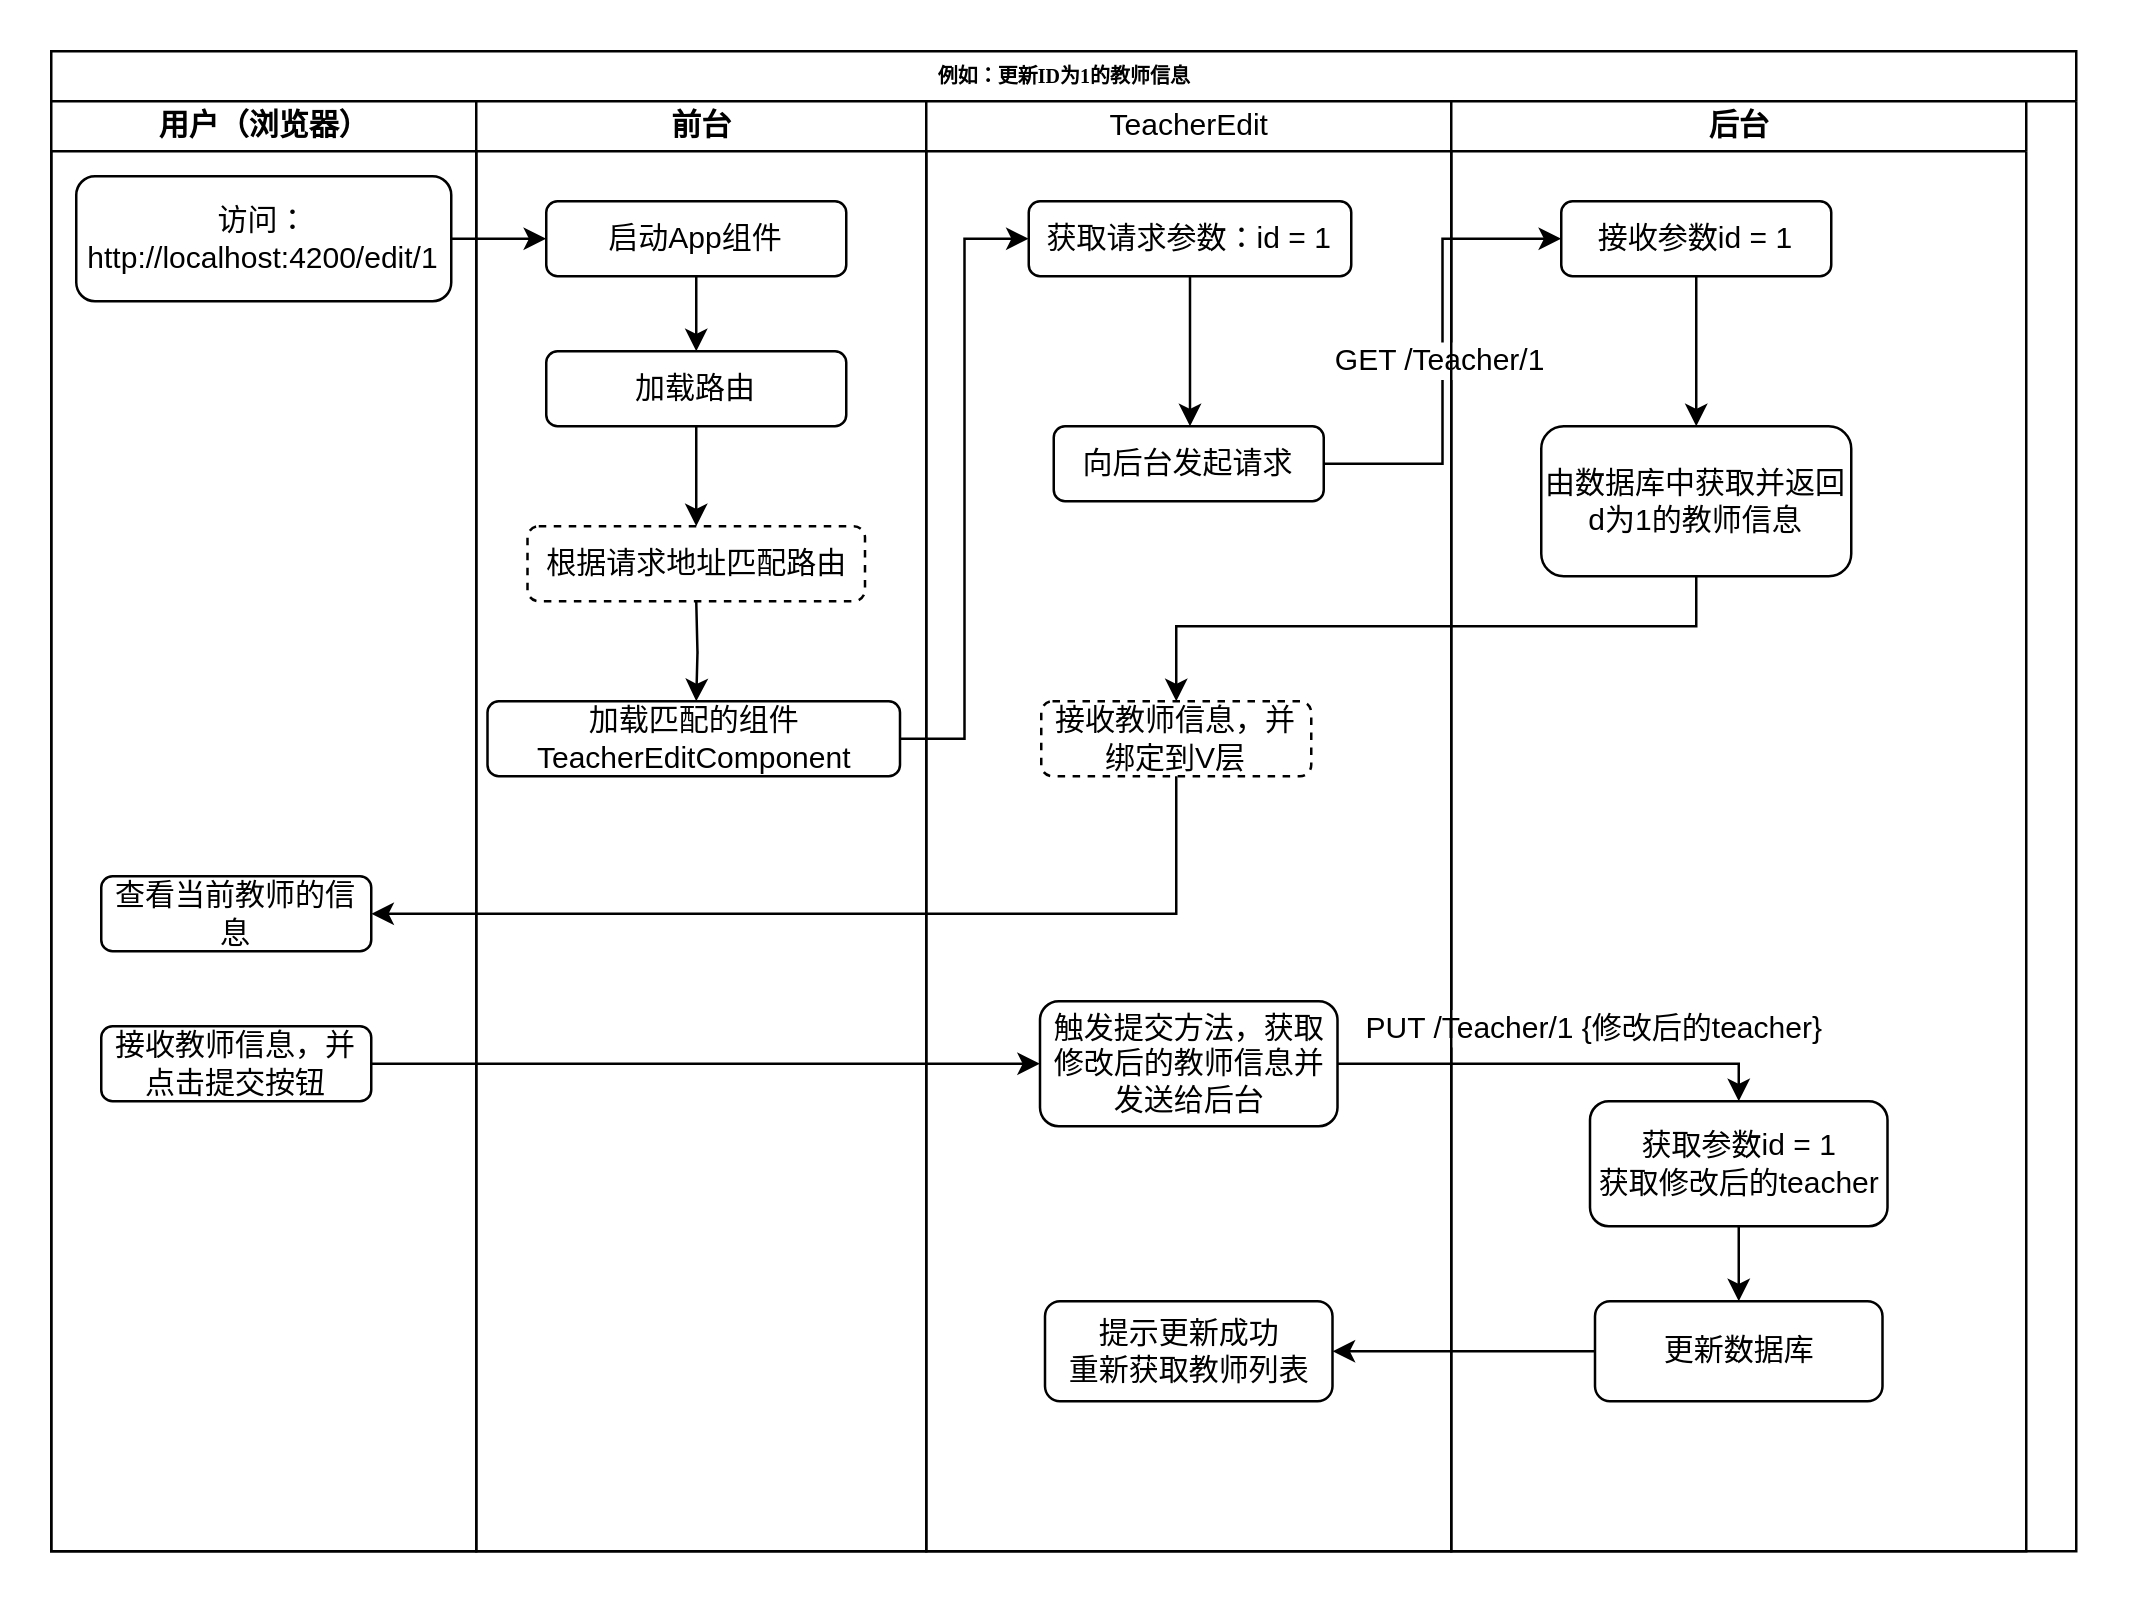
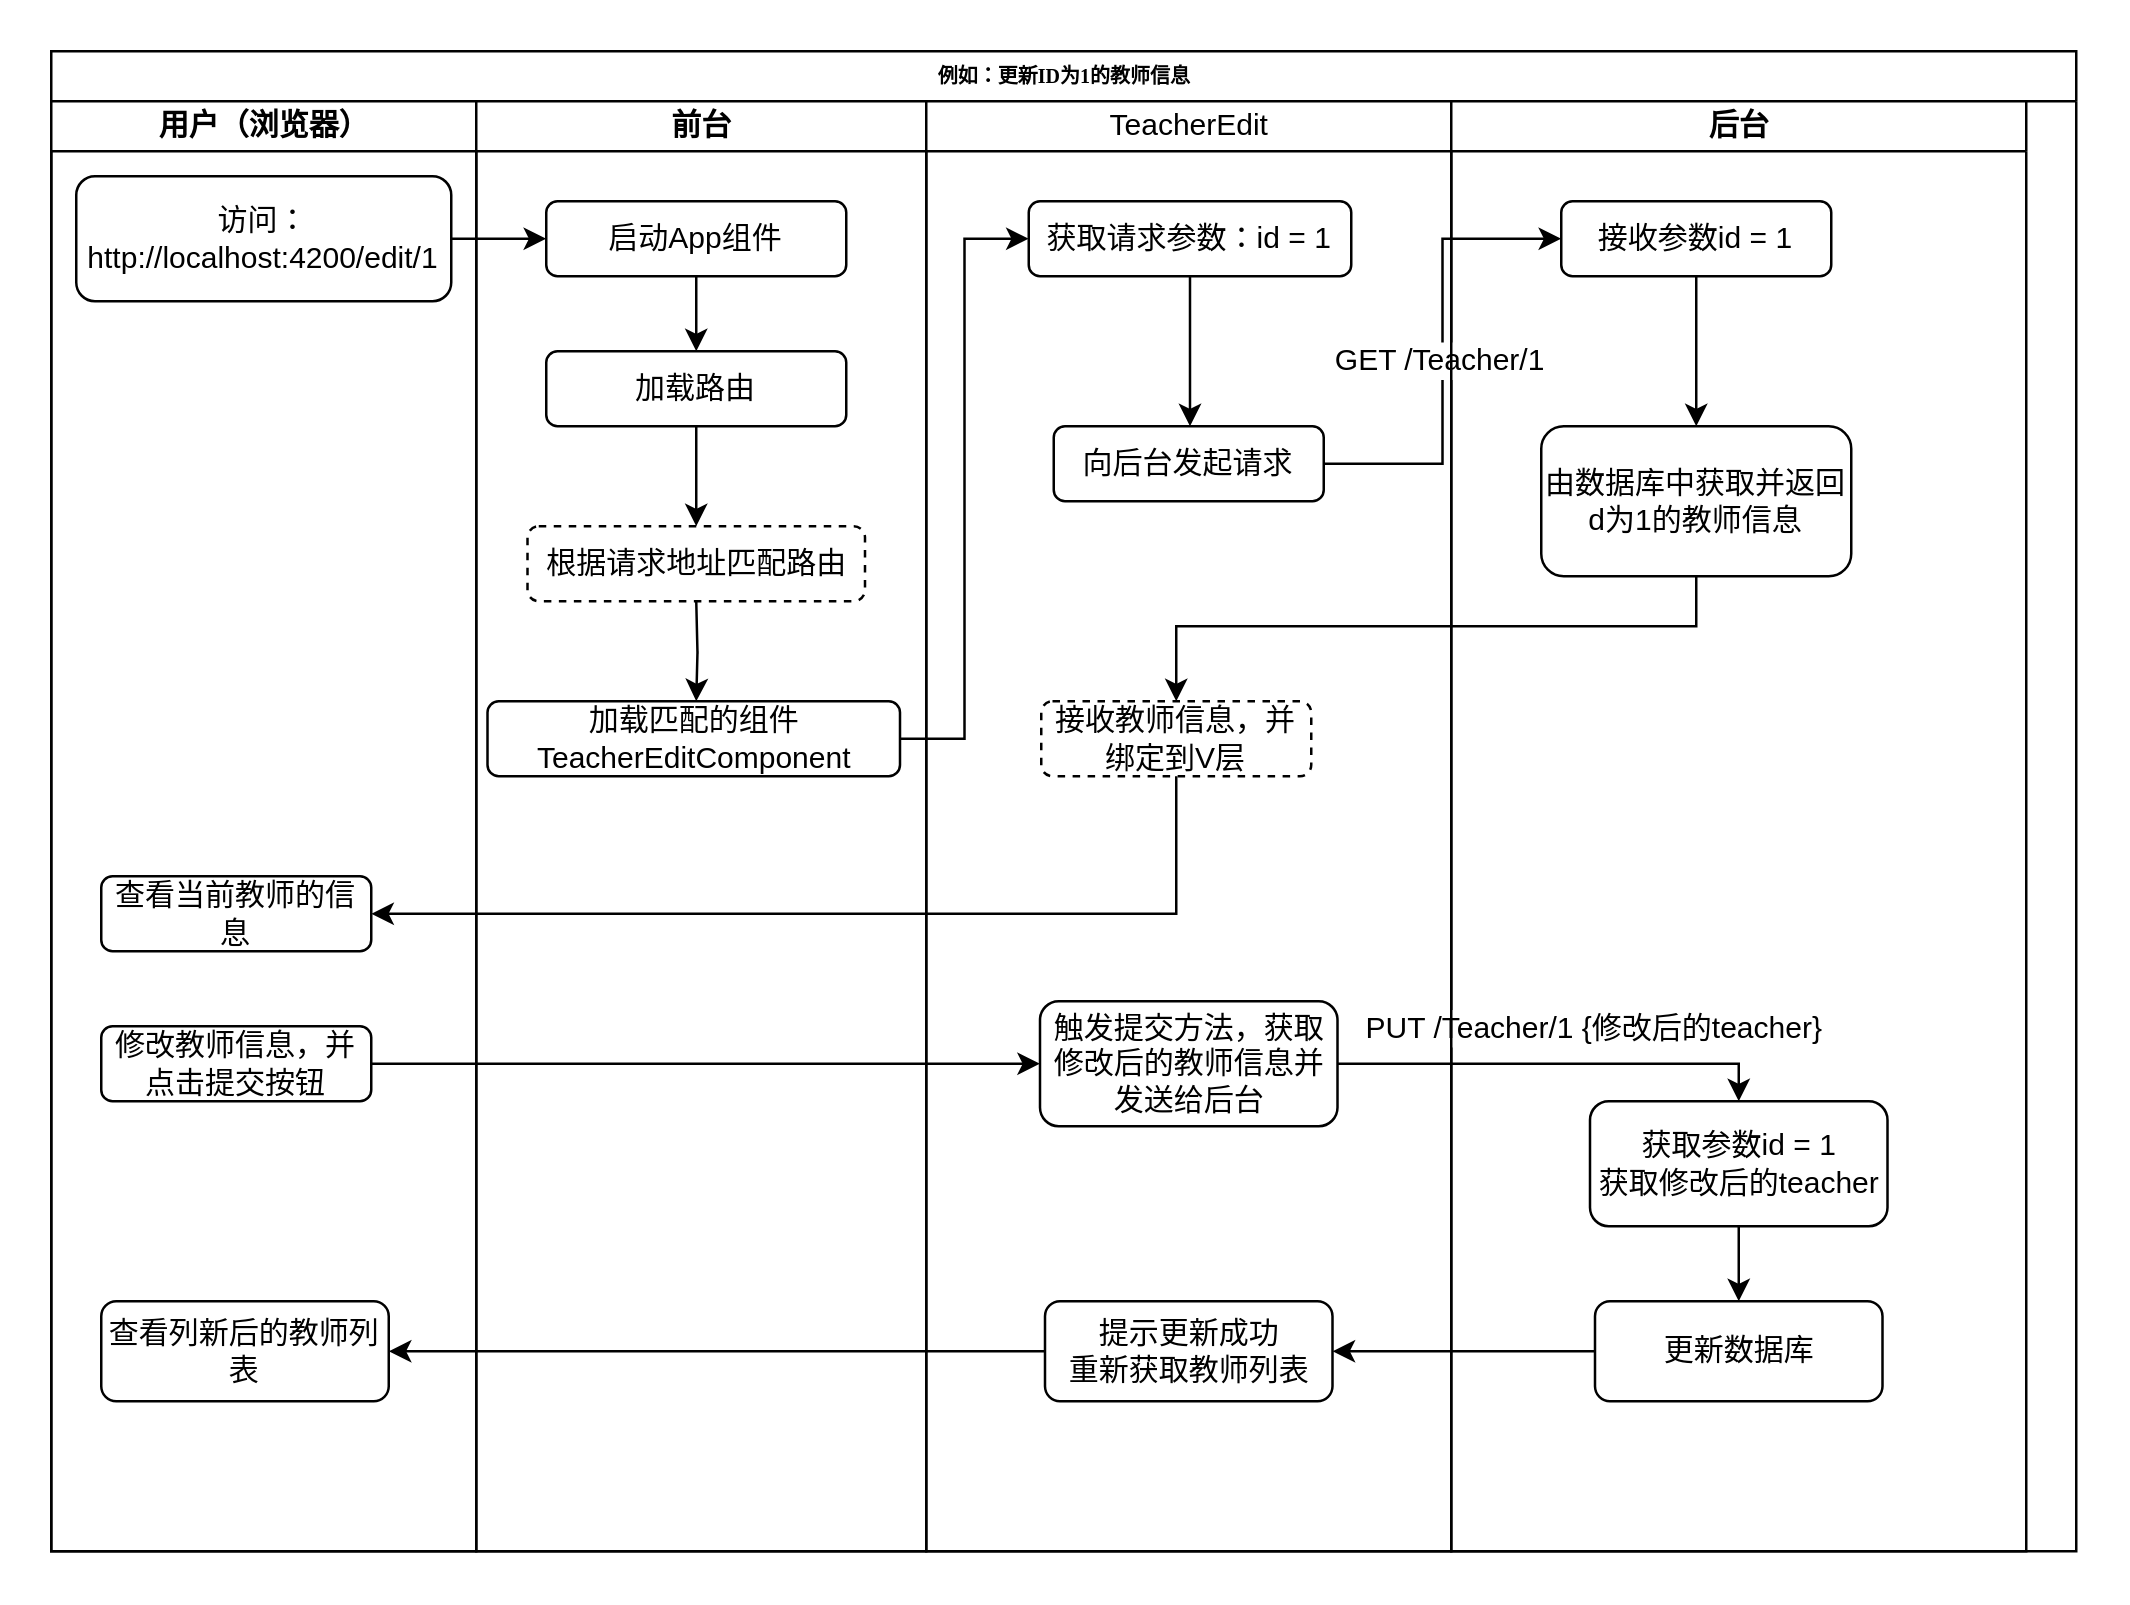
- <mxCell id="6" value="接收教师信息，并点击提交按钮" style="rounded=1;whiteSpace=wrap;html=1;" vertex="1" parent="3"><mxGeometry x="20" y="370" width="108" height="30" as="geometry" /></mxCell>
+ <mxCell id="6" value="修改教师信息，并点击提交按钮" style="rounded=1;whiteSpace=wrap;html=1;" vertex="1" parent="3"><mxGeometry x="20" y="370" width="108" height="30" as="geometry" /></mxCell>
+ <mxCell id="7" value="查看列新后的教师列表" style="rounded=1;whiteSpace=wrap;html=1;" vertex="1" parent="3"><mxGeometry x="20" y="480" width="115" height="40" as="geometry" /></mxCell>
+ <mxCell id="41" value="" style="edgeStyle=orthogonalEdgeStyle;rounded=0;orthogonalLoop=1;jettySize=auto;html=1;" edge="1" parent="2" source="23" target="7"><mxGeometry relative="1" as="geometry" /></mxCell>
